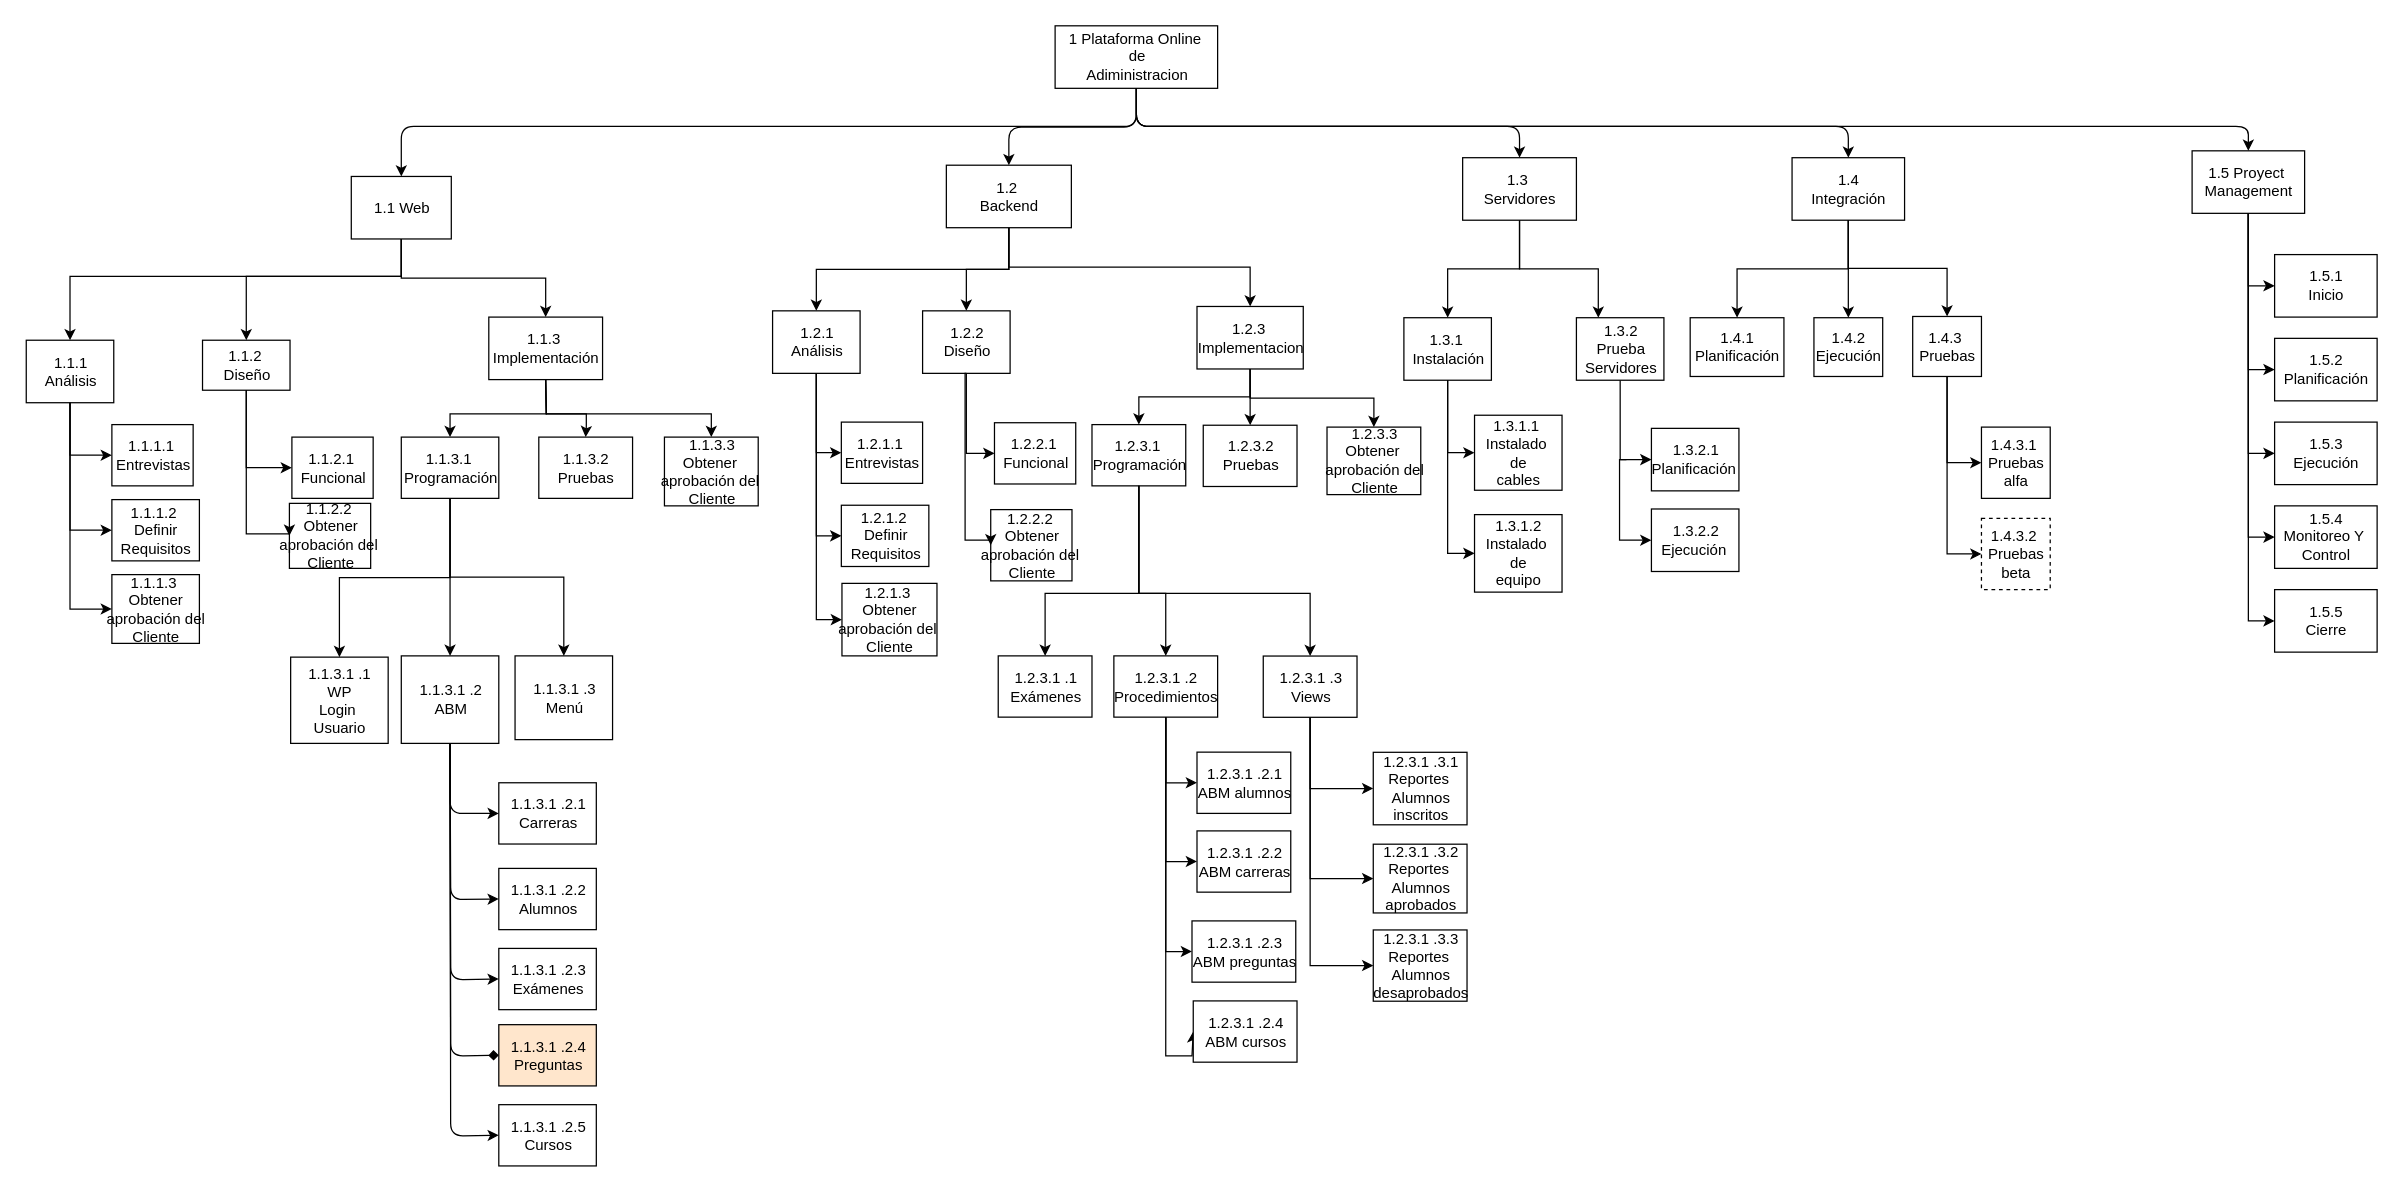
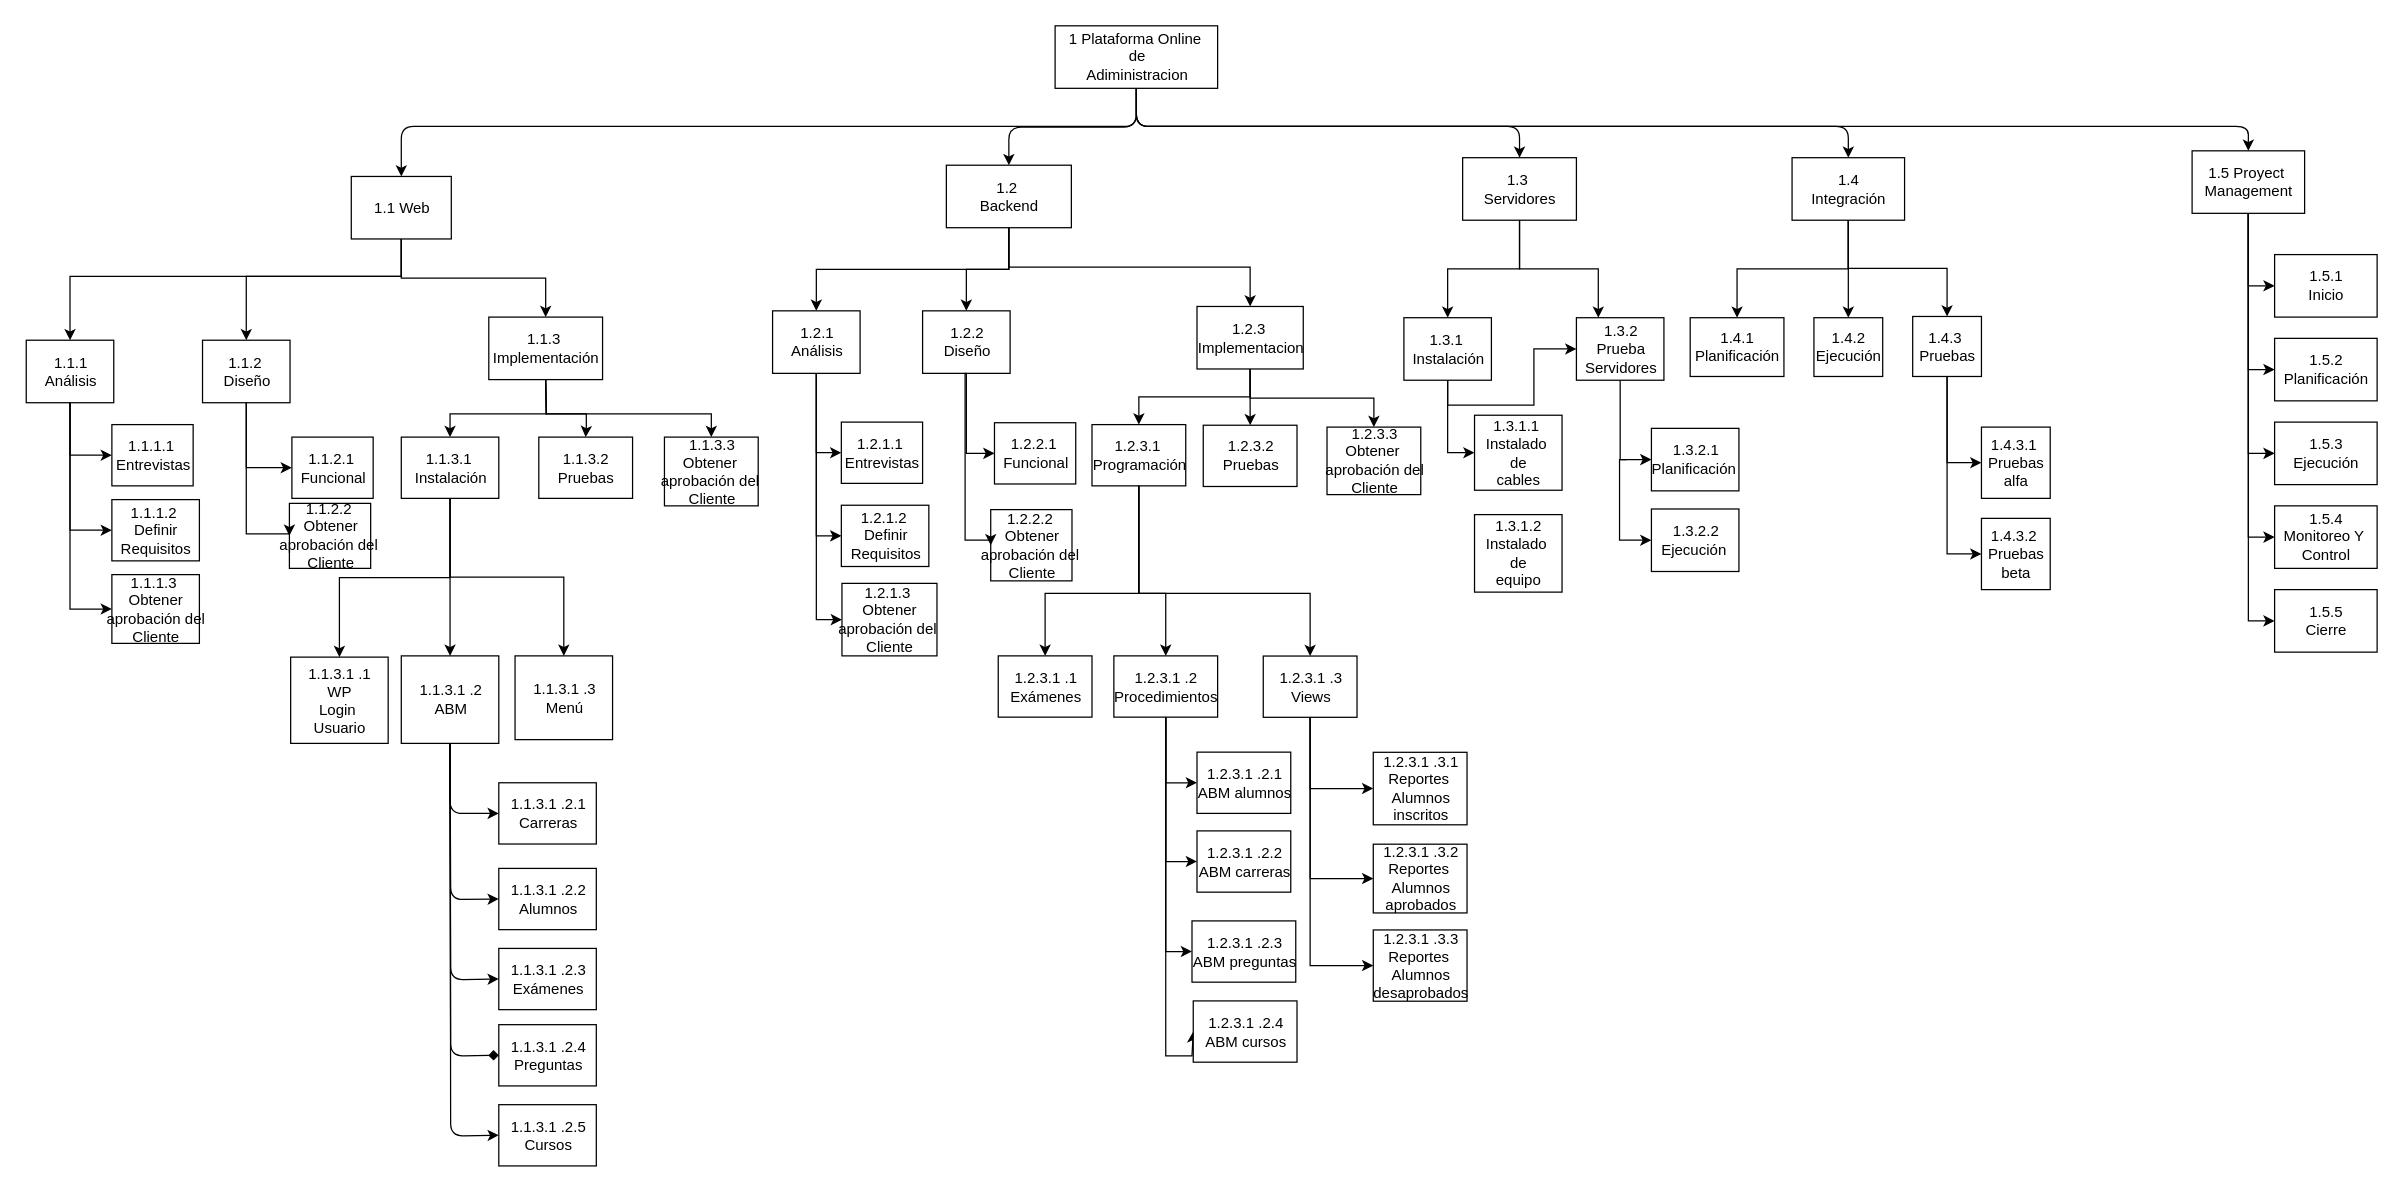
- <mxCell id="17" value="1.1.2&amp;nbsp;&lt;br&gt;Diseño" style="html=1;" parent="1" vertex="1"><mxGeometry x="161.5" y="271.5" width="70" height="40" as="geometry" /></mxCell>
+ <mxCell id="17" value="1.1.2&amp;nbsp;&lt;br&gt;Diseño" style="html=1;" parent="1" vertex="1"><mxGeometry x="161.5" y="271.5" width="70" height="50" as="geometry" /></mxCell>
- <mxCell id="59" value="1.1.3.1&amp;nbsp;&lt;br&gt;Programación" style="html=1;" parent="1" vertex="1"><mxGeometry x="320.5" y="349" width="78" height="49" as="geometry" /></mxCell>
+ <mxCell id="59" value="1.1.3.1&amp;nbsp;&lt;br&gt;Instalación" style="html=1;" parent="1" vertex="1"><mxGeometry x="320.5" y="349" width="78" height="49" as="geometry" /></mxCell>
- <mxCell id="101" style="edgeStyle=orthogonalEdgeStyle;rounded=0;orthogonalLoop=1;jettySize=auto;html=1;entryX=0;entryY=0.5;entryDx=0;entryDy=0;exitX=0.5;exitY=1;exitDx=0;exitDy=0;" parent="1" source="18" target="20" edge="1"><mxGeometry relative="1" as="geometry"><mxPoint x="1188.759" y="370.017" as="targetPoint" /><mxPoint x="1167.379" y="311.397" as="sourcePoint" /></mxGeometry></mxCell>
+ <mxCell id="101" style="edgeStyle=orthogonalEdgeStyle;rounded=0;orthogonalLoop=1;jettySize=auto;html=1;exitX=0.5;exitY=1;exitDx=0;exitDy=0;" parent="1" source="18" target="34" edge="1"><mxGeometry relative="1" as="geometry"><mxPoint x="1188.759" y="370.017" as="targetPoint" /><mxPoint x="1167.379" y="311.397" as="sourcePoint" /></mxGeometry></mxCell>
- <mxCell id="40" value="1.4.3.2&amp;nbsp;&lt;br&gt;Pruebas&lt;br&gt;beta" style="rounded=0;whiteSpace=wrap;html=1;dashed=1;" parent="1" vertex="1"><mxGeometry x="1584.5" y="414" width="55" height="57" as="geometry" /></mxCell>
+ <mxCell id="40" value="1.4.3.2&amp;nbsp;&lt;br&gt;Pruebas&lt;br&gt;beta" style="rounded=0;whiteSpace=wrap;html=1;" parent="1" vertex="1"><mxGeometry x="1584.5" y="414" width="55" height="57" as="geometry" /></mxCell>
- <mxCell id="66" value="1.1.3.1 .2.4&lt;br&gt;Preguntas" style="html=1;fillColor=#ffe6cc;" parent="1" vertex="1"><mxGeometry x="398.5" y="819" width="78" height="49" as="geometry" /></mxCell>
+ <mxCell id="66" value="1.1.3.1 .2.4&lt;br&gt;Preguntas" style="html=1;" parent="1" vertex="1"><mxGeometry x="398.5" y="819" width="78" height="49" as="geometry" /></mxCell>
